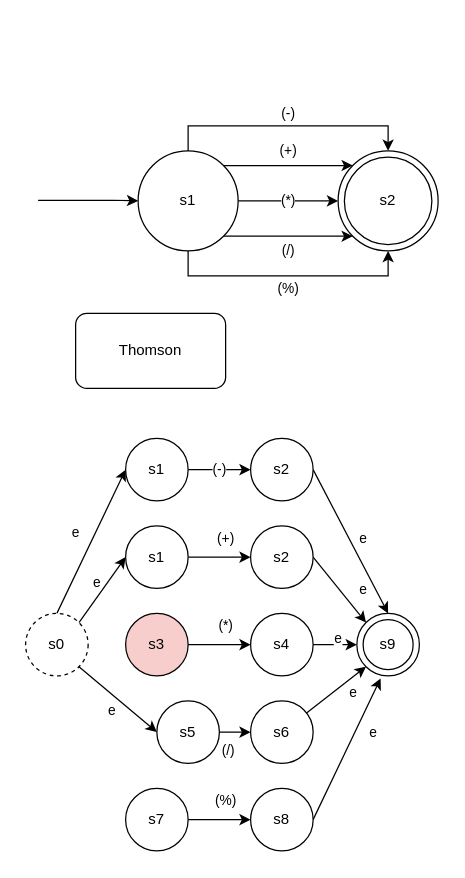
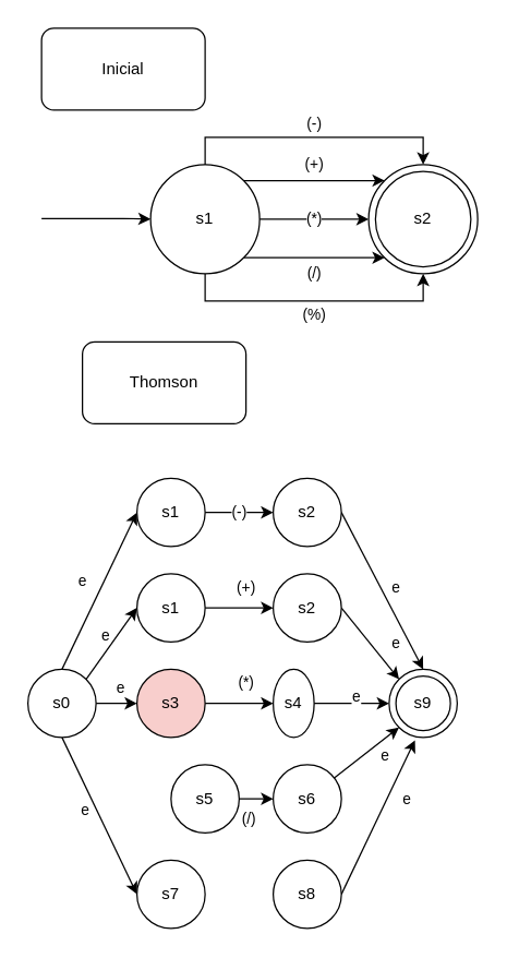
+ <mxCell id="11" value="Inicial" style="rounded=1;whiteSpace=wrap;html=1;" parent="1" vertex="1"><mxGeometry x="30" y="20" width="120" height="60" as="geometry" /></mxCell>
- <mxCell id="17" value="s0" style="ellipse;whiteSpace=wrap;html=1;aspect=fixed;dashed=1;" parent="1" vertex="1"><mxGeometry x="20" y="490" width="50" height="50" as="geometry" /></mxCell>
+ <mxCell id="17" value="s0" style="ellipse;whiteSpace=wrap;html=1;aspect=fixed;" parent="1" vertex="1"><mxGeometry x="20" y="490" width="50" height="50" as="geometry" /></mxCell>
+ <mxCell id="13" value="e" style="rounded=0;orthogonalLoop=1;jettySize=auto;html=1;exitX=1;exitY=0.5;exitDx=0;exitDy=0;entryX=0;entryY=0.5;entryDx=0;entryDy=0;" parent="1" source="17" target="23" edge="1"><mxGeometry x="0.167" y="11" relative="1" as="geometry"><mxPoint as="offset" /></mxGeometry></mxCell>
- <mxCell id="25" value="s4" style="ellipse;whiteSpace=wrap;html=1;aspect=fixed;" parent="1" vertex="1"><mxGeometry x="200" y="490" width="50" height="50" as="geometry" /></mxCell>
+ <mxCell id="25" value="s4" style="ellipse;whiteSpace=wrap;html=1;aspect=fixed;" parent="1" vertex="1"><mxGeometry x="200" y="490" width="30" height="50" as="geometry" /></mxCell>
- <mxCell id="14" value="e" style="rounded=0;orthogonalLoop=1;jettySize=auto;html=1;entryX=0;entryY=0.5;entryDx=0;entryDy=0;exitX=1;exitY=1;exitDx=0;exitDy=0;" parent="1" source="17" target="19" edge="1"><mxGeometry x="0.067" y="-10" relative="1" as="geometry"><mxPoint as="offset" /></mxGeometry></mxCell>
+ <mxCell id="15" value="e" style="rounded=0;orthogonalLoop=1;jettySize=auto;html=1;entryX=0;entryY=0.5;entryDx=0;entryDy=0;exitX=0.5;exitY=1;exitDx=0;exitDy=0;" parent="1" source="17" target="27" edge="1"><mxGeometry x="-0.131" y="-7" relative="1" as="geometry"><mxPoint as="offset" /></mxGeometry></mxCell>
- <mxCell id="26" value="(%)" style="edgeStyle=orthogonalEdgeStyle;rounded=0;orthogonalLoop=1;jettySize=auto;html=1;entryX=0;entryY=0.5;entryDx=0;entryDy=0;" parent="1" source="27" target="29" edge="1"><mxGeometry x="0.2" y="15" relative="1" as="geometry"><mxPoint x="175" y="598.75" as="targetPoint" /><mxPoint as="offset" /></mxGeometry></mxCell>
